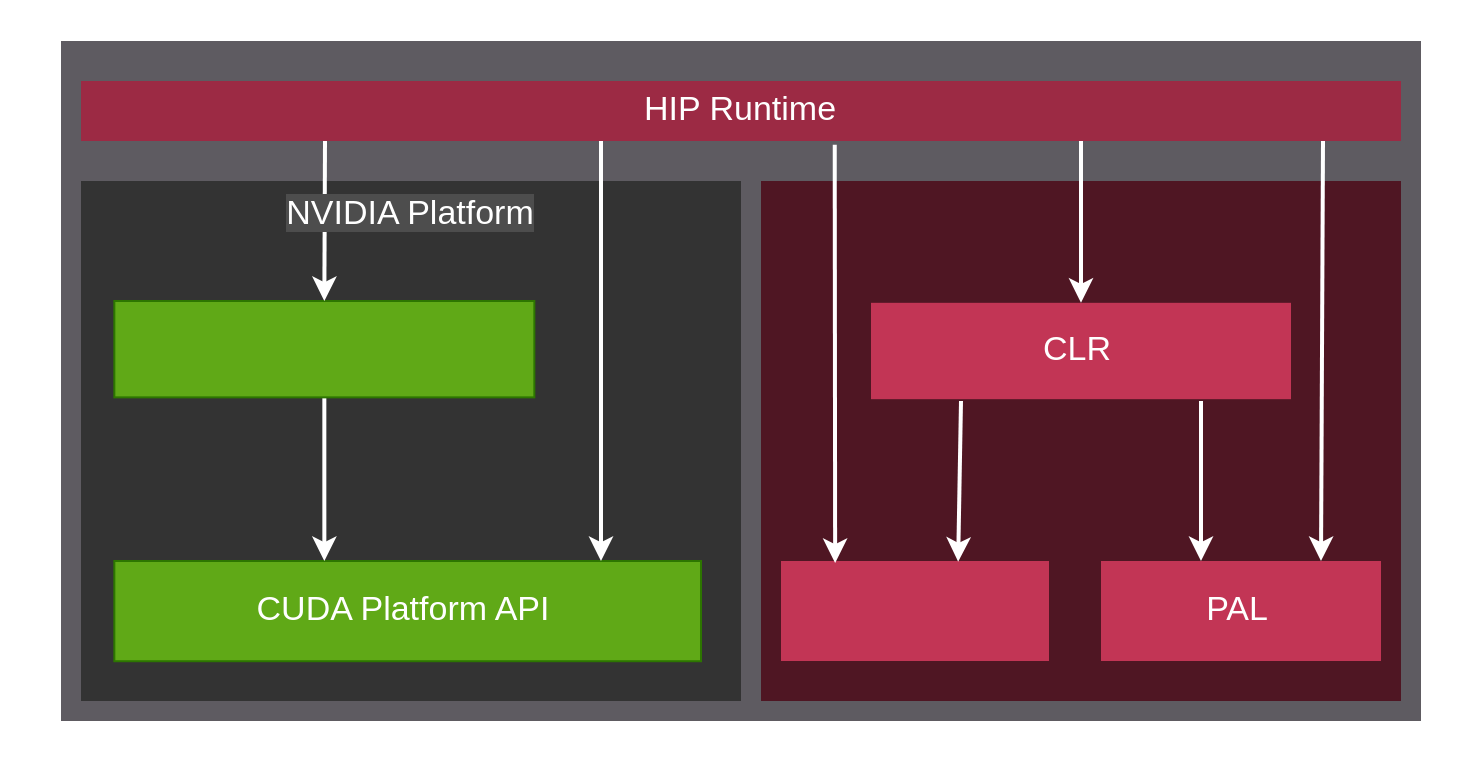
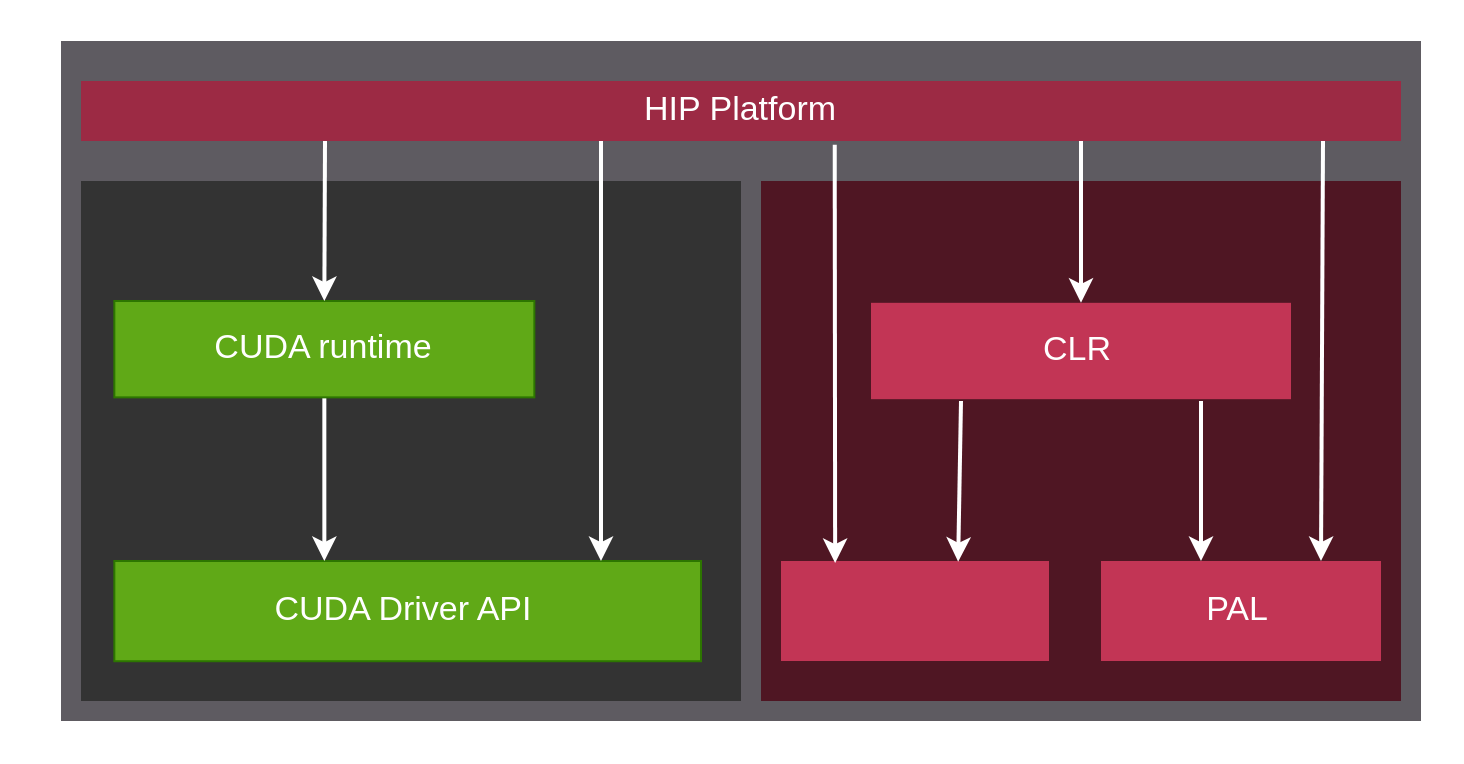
- <mxCell id="5" value="&lt;font face=&quot;Helvetica&quot;&gt;HIP Runtime&lt;/font&gt;" style="text;html=1;strokeColor=none;fillColor=none;align=center;verticalAlign=middle;whiteSpace=wrap;rounded=0;fontSize=17;fontColor=#FFFFFF;" parent="1" vertex="1"><mxGeometry x="40" y="40" width="660" height="30" as="geometry" /></mxCell>
+ <mxCell id="5" value="&lt;font face=&quot;Helvetica&quot;&gt;HIP Platform&lt;/font&gt;" style="text;html=1;strokeColor=none;fillColor=none;align=center;verticalAlign=middle;whiteSpace=wrap;rounded=0;fontSize=17;fontColor=#FFFFFF;" parent="1" vertex="1"><mxGeometry x="40" y="40" width="660" height="30" as="geometry" /></mxCell>
- <mxCell id="31" value="&lt;font style=&quot;background-color: rgb(77, 77, 77);&quot;&gt;NVIDIA Platform&lt;/font&gt;" style="text;html=1;strokeColor=none;fillColor=none;align=center;verticalAlign=middle;whiteSpace=wrap;rounded=0;fontSize=17;fontColor=#FFFFFF;" parent="1" vertex="1"><mxGeometry x="40" y="90" width="330" height="34.039" as="geometry" /></mxCell>
+ <mxCell id="14" value="&lt;div&gt;CUDA runtime&lt;/div&gt;" style="text;html=1;strokeColor=none;fillColor=none;align=center;verticalAlign=middle;whiteSpace=wrap;rounded=0;fontSize=17;fontColor=#FFFFFF;" parent="12" vertex="1"><mxGeometry x="9.5" y="8.03" width="191.006" height="32.12" as="geometry" /></mxCell>
- <mxCell id="10" value="&lt;div&gt;CUDA Platform API&lt;/div&gt;" style="text;html=1;strokeColor=none;fillColor=none;align=center;verticalAlign=middle;whiteSpace=wrap;rounded=0;fontSize=17;fontColor=#FFFFFF;" parent="8" vertex="1"><mxGeometry x="10.964" y="8.351" width="266.799" height="33.405" as="geometry" /></mxCell>
+ <mxCell id="10" value="&lt;div&gt;CUDA Driver API&lt;/div&gt;" style="text;html=1;strokeColor=none;fillColor=none;align=center;verticalAlign=middle;whiteSpace=wrap;rounded=0;fontSize=17;fontColor=#FFFFFF;" parent="8" vertex="1"><mxGeometry x="10.964" y="8.351" width="266.799" height="33.405" as="geometry" /></mxCell>
